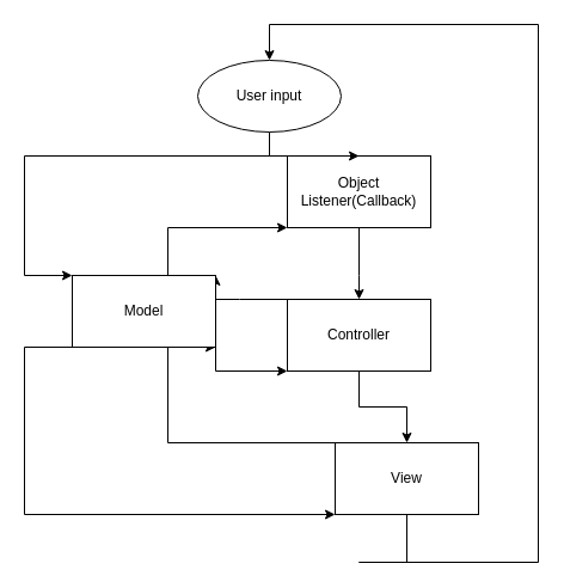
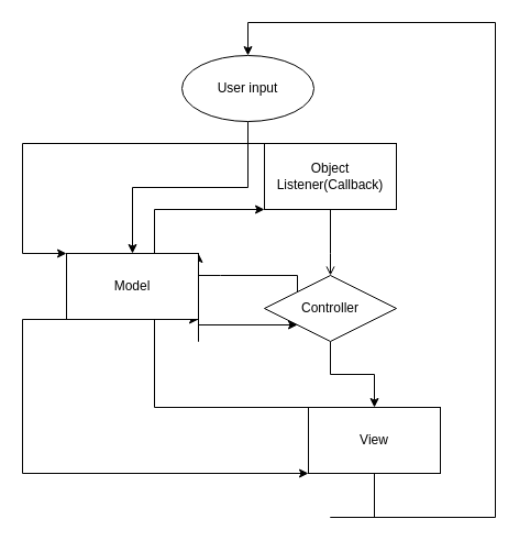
- <mxCell id="11" value="" style="edgeStyle=orthogonalEdgeStyle;rounded=0;orthogonalLoop=1;jettySize=auto;html=1;" edge="1" parent="1" source="12" target="10"><mxGeometry relative="1" as="geometry" /></mxCell>
+ <mxCell id="11" value="" style="edgeStyle=orthogonalEdgeStyle;rounded=0;orthogonalLoop=1;jettySize=auto;html=1;" edge="1" parent="1" source="12" target="16"><mxGeometry relative="1" as="geometry" /></mxCell>
- <mxCell id="8" style="edgeStyle=orthogonalEdgeStyle;rounded=0;orthogonalLoop=1;jettySize=auto;html=1;exitX=0.5;exitY=1;exitDx=0;exitDy=0;entryX=0.5;entryY=0;entryDx=0;entryDy=0;" edge="1" parent="1" source="10" target="4"><mxGeometry relative="1" as="geometry"><Array as="points"><mxPoint x="300" y="230" /><mxPoint x="300" y="230" /></Array></mxGeometry></mxCell>
+ <mxCell id="8" style="edgeStyle=orthogonalEdgeStyle;rounded=0;orthogonalLoop=1;jettySize=auto;html=1;exitX=0.5;exitY=1;exitDx=0;exitDy=0;entryX=0.5;entryY=0;entryDx=0;entryDy=0;endArrow=open;" edge="1" parent="1" source="10" target="4"><mxGeometry relative="1" as="geometry"><Array as="points"><mxPoint x="300" y="230" /><mxPoint x="300" y="230" /></Array></mxGeometry></mxCell>
- <mxCell id="4" value="Controller" style="whiteSpace=wrap;html=1;" vertex="1" parent="1"><mxGeometry x="240" y="250" width="120" height="60" as="geometry" /></mxCell>
+ <mxCell id="4" value="Controller" style="rhombus;whiteSpace=wrap;html=1;" vertex="1" parent="1"><mxGeometry x="240" y="250" width="120" height="60" as="geometry" /></mxCell>
